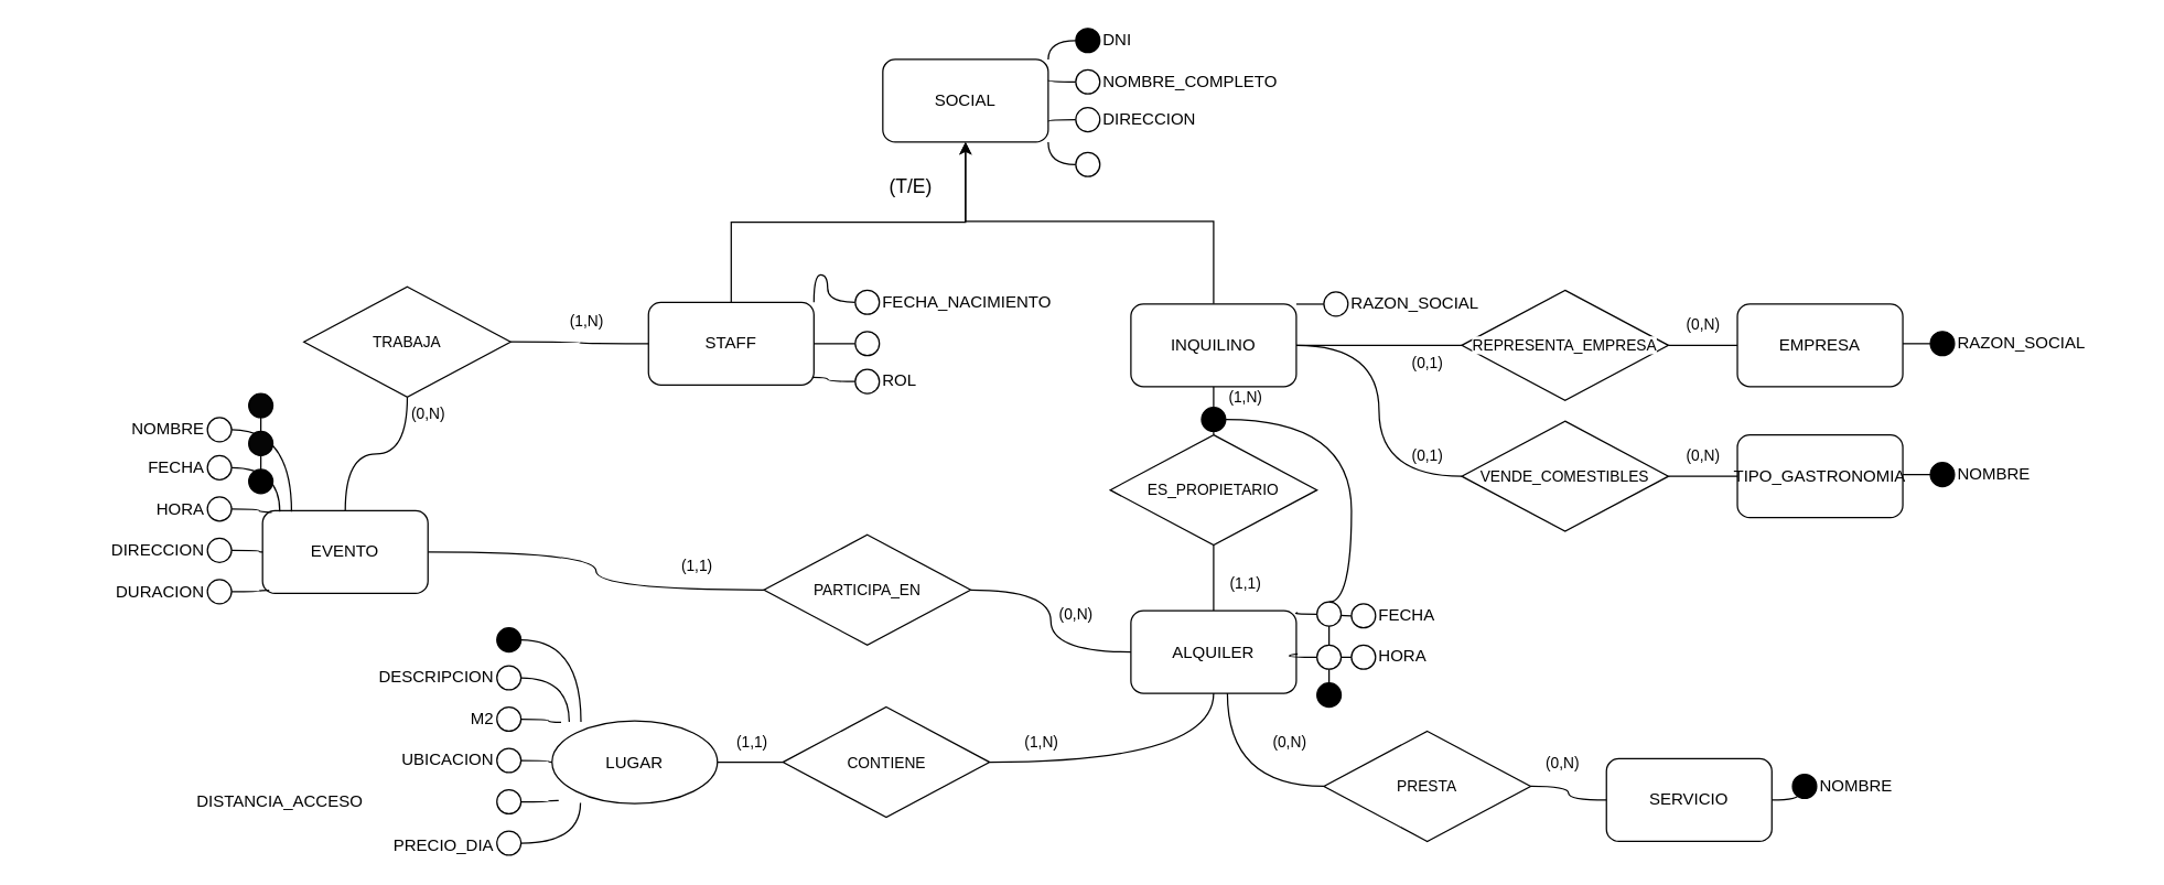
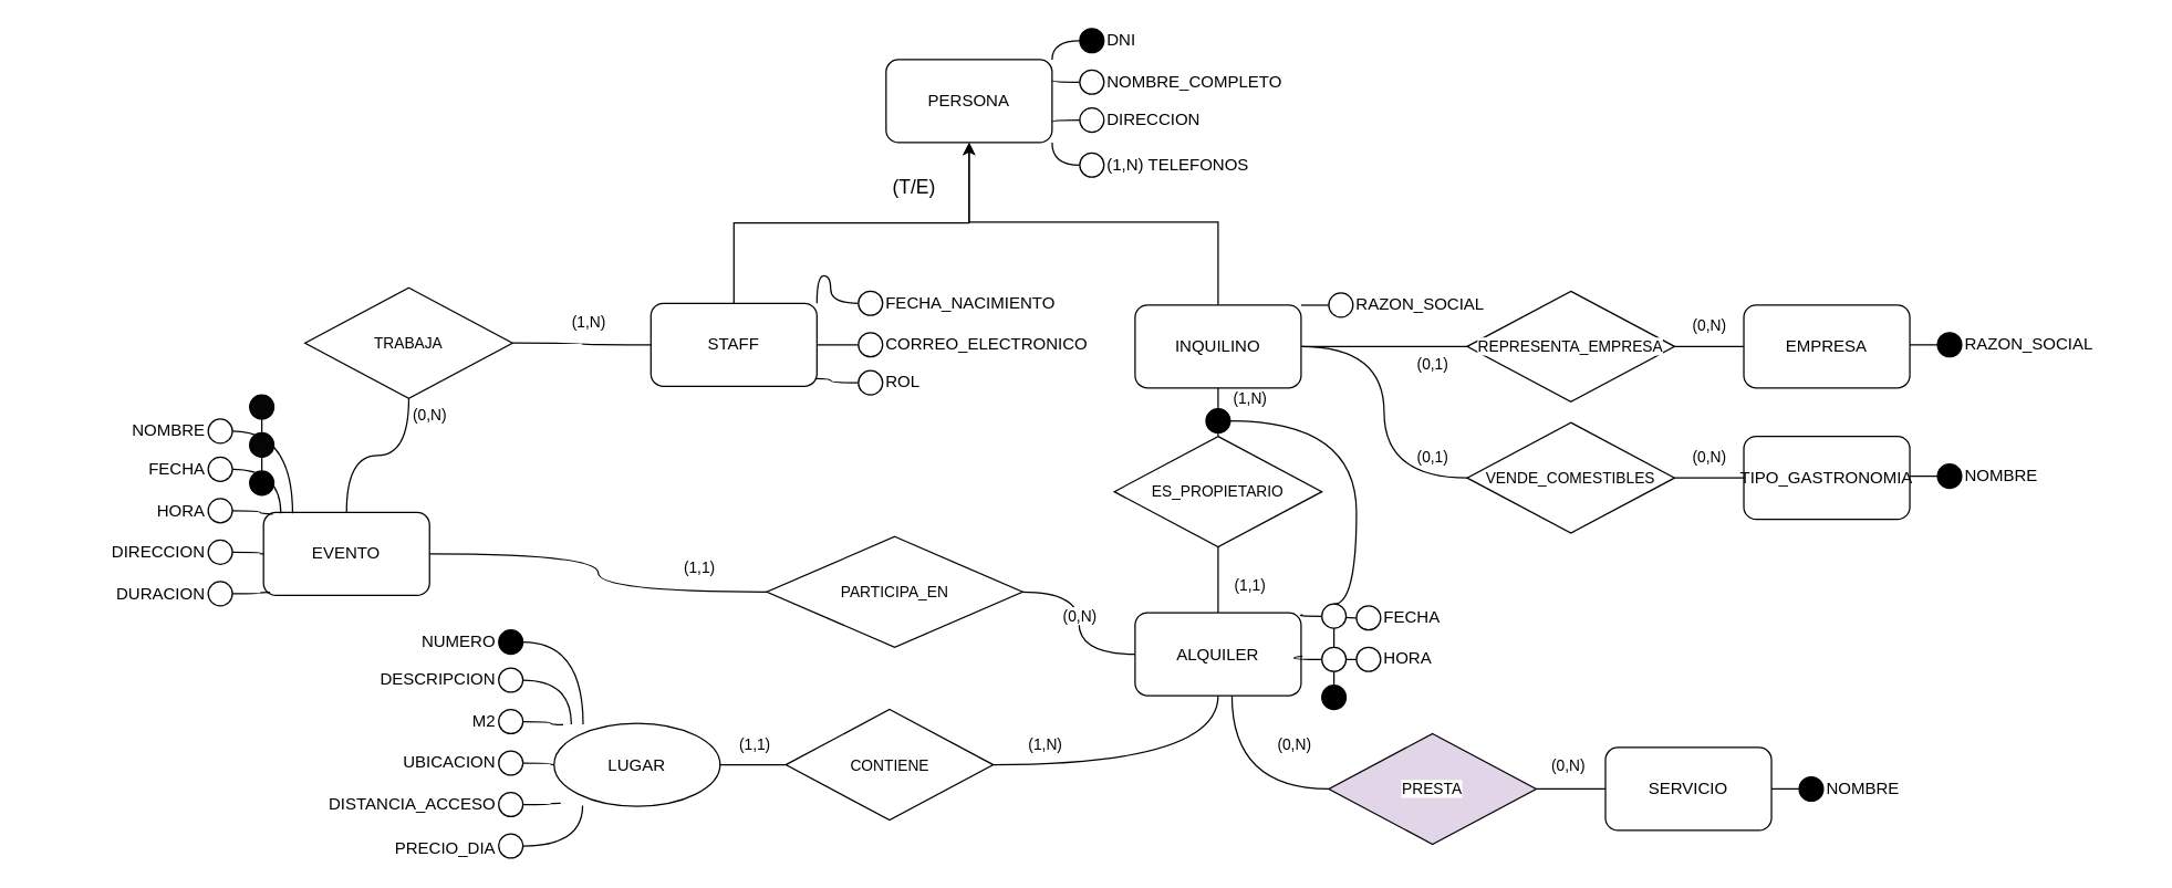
- <mxCell id="45" value="SOCIAL" style="rounded=1;whiteSpace=wrap;html=1;" vertex="1" parent="1"><mxGeometry x="640" y="42.5" width="120" height="60" as="geometry" /></mxCell>
+ <mxCell id="45" value="PERSONA" style="rounded=1;whiteSpace=wrap;html=1;" vertex="1" parent="1"><mxGeometry x="640" y="42.5" width="120" height="60" as="geometry" /></mxCell>
+ <mxCell id="57" value="&lt;div&gt;(1,N) TELEFONOS&lt;/div&gt;" style="text;html=1;align=left;verticalAlign=middle;whiteSpace=wrap;rounded=0;" vertex="1" parent="1"><mxGeometry x="797.5" y="110" width="130" height="17.5" as="geometry" /></mxCell>
+ <mxCell id="65" value="CORREO_ELECTRONICO" style="text;html=1;align=left;verticalAlign=middle;whiteSpace=wrap;rounded=0;" vertex="1" parent="1"><mxGeometry x="637.5" y="240" width="130" height="17.5" as="geometry" /></mxCell>
- <mxCell id="110" value="PARTICIPA_EN" style="rhombus;whiteSpace=wrap;html=1;fontFamily=Helvetica;fontSize=11;fontColor=default;labelBackgroundColor=default;" vertex="1" parent="1"><mxGeometry x="553.75" y="387.5" width="150" height="80" as="geometry" /></mxCell>
+ <mxCell id="110" value="PARTICIPA_EN" style="rhombus;whiteSpace=wrap;html=1;fontFamily=Helvetica;fontSize=11;fontColor=default;labelBackgroundColor=default;" vertex="1" parent="1"><mxGeometry x="553.75" y="387.5" width="185" height="80" as="geometry" /></mxCell>
+ <mxCell id="4" value="&lt;div&gt;NUMERO&lt;/div&gt;" style="text;html=1;align=right;verticalAlign=middle;whiteSpace=wrap;rounded=0;" vertex="1" parent="1"><mxGeometry x="310" y="455" width="50" height="17.5" as="geometry" /></mxCell>
- <mxCell id="117" value="PRESTA" style="rhombus;whiteSpace=wrap;html=1;fontFamily=Helvetica;fontSize=11;fontColor=default;labelBackgroundColor=default;" vertex="1" parent="1"><mxGeometry x="960" y="530" width="150" height="80" as="geometry" /></mxCell>
+ <mxCell id="117" value="PRESTA" style="rhombus;whiteSpace=wrap;html=1;fontFamily=Helvetica;fontSize=11;fontColor=default;labelBackgroundColor=default;fillColor=#e1d5e7;" vertex="1" parent="1"><mxGeometry x="960" y="530" width="150" height="80" as="geometry" /></mxCell>
- <mxCell id="119" value="SERVICIO" style="rounded=1;whiteSpace=wrap;html=1;" vertex="1" parent="1"><mxGeometry x="1165" y="550" width="120" height="60" as="geometry" /></mxCell>
+ <mxCell id="119" value="SERVICIO" style="rounded=1;whiteSpace=wrap;html=1;" vertex="1" parent="1"><mxGeometry x="1160" y="540" width="120" height="60" as="geometry" /></mxCell>
- <mxCell id="14" value="DISTANCIA_ACCESO" style="text;html=1;align=right;verticalAlign=middle;whiteSpace=wrap;rounded=0;" vertex="1" parent="1"><mxGeometry x="135" y="572.5" width="130" height="17.5" as="geometry" /></mxCell>
+ <mxCell id="14" value="DISTANCIA_ACCESO" style="text;html=1;align=right;verticalAlign=middle;whiteSpace=wrap;rounded=0;" vertex="1" parent="1"><mxGeometry x="230" y="572.5" width="130" height="17.5" as="geometry" /></mxCell>
